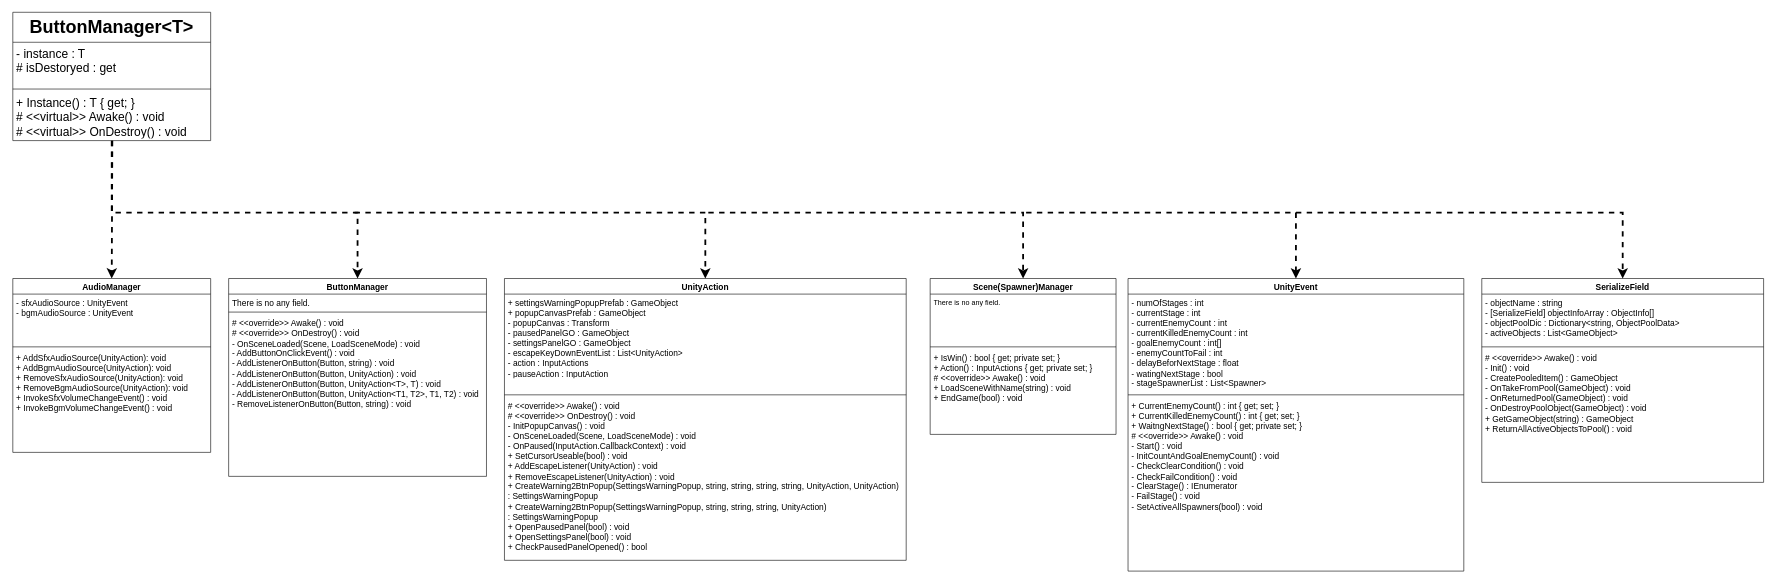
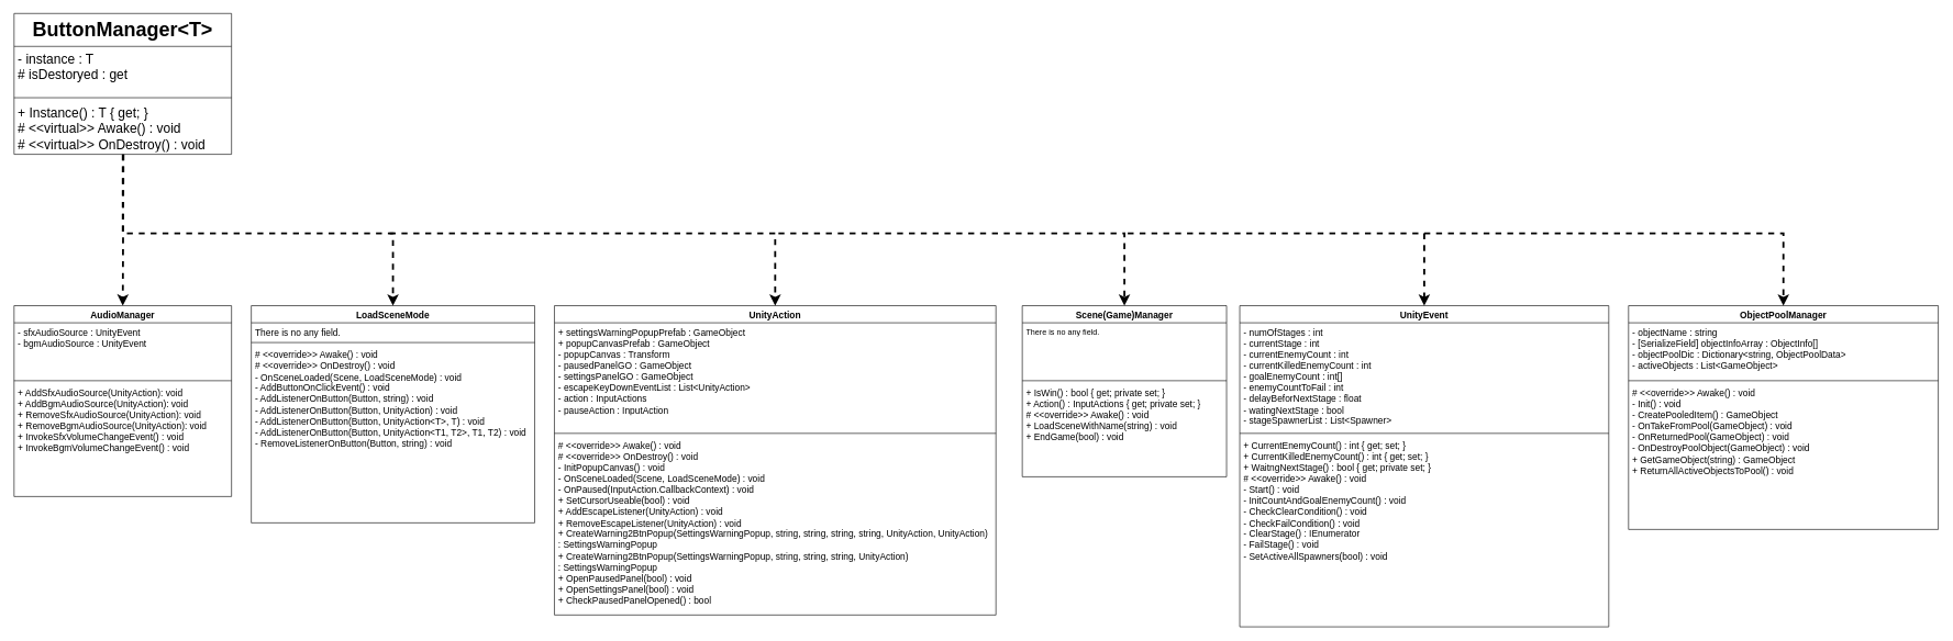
- <mxCell id="15" value="&lt;font style=&quot;font-size: 14px;&quot;&gt;ButtonManager&lt;/font&gt;" style="swimlane;fontStyle=1;align=center;verticalAlign=top;childLayout=stackLayout;horizontal=1;startSize=26;horizontalStack=0;resizeParent=1;resizeParentMax=0;resizeLast=0;collapsible=1;marginBottom=0;whiteSpace=wrap;html=1;" vertex="1" parent="1"><mxGeometry x="380" y="464" width="430" height="330" as="geometry" /></mxCell>
+ <mxCell id="15" value="&lt;font style=&quot;font-size: 14px;&quot;&gt;LoadSceneMode&lt;/font&gt;" style="swimlane;fontStyle=1;align=center;verticalAlign=top;childLayout=stackLayout;horizontal=1;startSize=26;horizontalStack=0;resizeParent=1;resizeParentMax=0;resizeLast=0;collapsible=1;marginBottom=0;whiteSpace=wrap;html=1;" vertex="1" parent="1"><mxGeometry x="380" y="464" width="430" height="330" as="geometry" /></mxCell>
- <mxCell id="2" value="&lt;font style=&quot;font-size: 14px;&quot;&gt;Scene(Spawner)Manager&lt;/font&gt;" style="swimlane;fontStyle=1;align=center;verticalAlign=top;childLayout=stackLayout;horizontal=1;startSize=26;horizontalStack=0;resizeParent=1;resizeParentMax=0;resizeLast=0;collapsible=1;marginBottom=0;whiteSpace=wrap;html=1;" vertex="1" parent="1"><mxGeometry x="1550" y="464" width="310" height="260" as="geometry" /></mxCell>
+ <mxCell id="2" value="&lt;font style=&quot;font-size: 14px;&quot;&gt;Scene(Game)Manager&lt;/font&gt;" style="swimlane;fontStyle=1;align=center;verticalAlign=top;childLayout=stackLayout;horizontal=1;startSize=26;horizontalStack=0;resizeParent=1;resizeParentMax=0;resizeLast=0;collapsible=1;marginBottom=0;whiteSpace=wrap;html=1;" vertex="1" parent="1"><mxGeometry x="1550" y="464" width="310" height="260" as="geometry" /></mxCell>
- <mxCell id="27" value="&lt;font style=&quot;font-size: 14px;&quot;&gt;SerializeField&lt;/font&gt;" style="swimlane;fontStyle=1;align=center;verticalAlign=top;childLayout=stackLayout;horizontal=1;startSize=26;horizontalStack=0;resizeParent=1;resizeParentMax=0;resizeLast=0;collapsible=1;marginBottom=0;whiteSpace=wrap;html=1;" vertex="1" parent="1"><mxGeometry x="2470" y="464" width="470" height="340" as="geometry" /></mxCell>
+ <mxCell id="27" value="&lt;font style=&quot;font-size: 14px;&quot;&gt;ObjectPoolManager&lt;/font&gt;" style="swimlane;fontStyle=1;align=center;verticalAlign=top;childLayout=stackLayout;horizontal=1;startSize=26;horizontalStack=0;resizeParent=1;resizeParentMax=0;resizeLast=0;collapsible=1;marginBottom=0;whiteSpace=wrap;html=1;" vertex="1" parent="1"><mxGeometry x="2470" y="464" width="470" height="340" as="geometry" /></mxCell>
